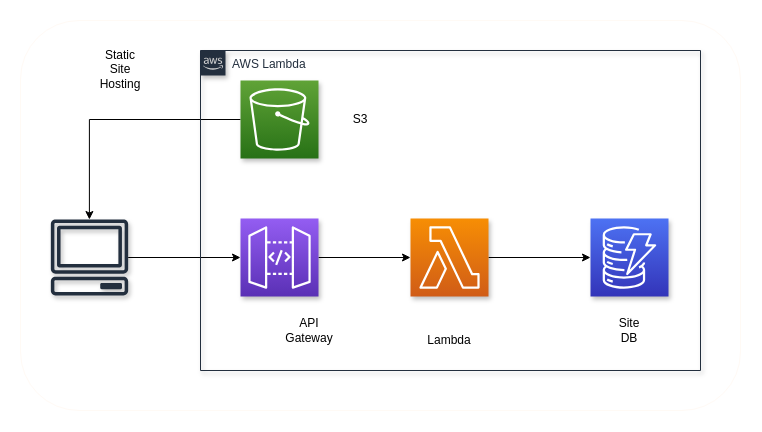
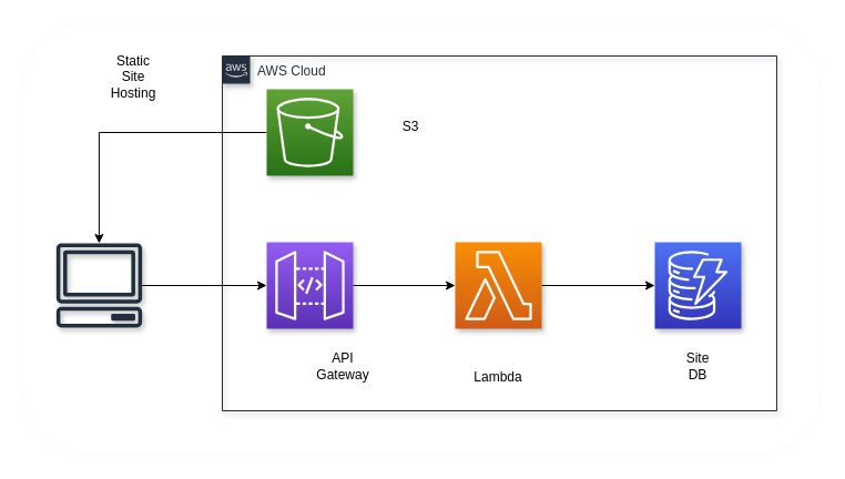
- <mxCell id="12" value="AWS Lambda" style="points=[[0,0],[0.25,0],[0.5,0],[0.75,0],[1,0],[1,0.25],[1,0.5],[1,0.75],[1,1],[0.75,1],[0.5,1],[0.25,1],[0,1],[0,0.75],[0,0.5],[0,0.25]];outlineConnect=0;gradientColor=none;html=1;whiteSpace=wrap;fontSize=12;fontStyle=0;shape=mxgraph.aws4.group;grIcon=mxgraph.aws4.group_aws_cloud_alt;strokeColor=#232F3E;fillColor=none;verticalAlign=top;align=left;spacingLeft=30;fontColor=#232F3E;dashed=0;shadow=1;" vertex="1" parent="1"><mxGeometry x="200" y="50" width="500" height="320" as="geometry" /></mxCell>
+ <mxCell id="12" value="AWS Cloud" style="points=[[0,0],[0.25,0],[0.5,0],[0.75,0],[1,0],[1,0.25],[1,0.5],[1,0.75],[1,1],[0.75,1],[0.5,1],[0.25,1],[0,1],[0,0.75],[0,0.5],[0,0.25]];outlineConnect=0;gradientColor=none;html=1;whiteSpace=wrap;fontSize=12;fontStyle=0;shape=mxgraph.aws4.group;grIcon=mxgraph.aws4.group_aws_cloud_alt;strokeColor=#232F3E;fillColor=none;verticalAlign=top;align=left;spacingLeft=30;fontColor=#232F3E;dashed=0;shadow=1;" vertex="1" parent="1"><mxGeometry x="200" y="50" width="500" height="320" as="geometry" /></mxCell>
- <mxCell id="16" value="S3" style="text;html=1;strokeColor=none;fillColor=none;align=center;verticalAlign=middle;whiteSpace=wrap;rounded=0;shadow=1;" vertex="1" parent="1"><mxGeometry x="340" y="109" width="40" height="20" as="geometry" /></mxCell>
+ <mxCell id="16" value="S3" style="text;html=1;strokeColor=none;fillColor=none;align=center;verticalAlign=middle;whiteSpace=wrap;rounded=0;shadow=1;" vertex="1" parent="1"><mxGeometry x="350" y="104" width="40" height="20" as="geometry" /></mxCell>
